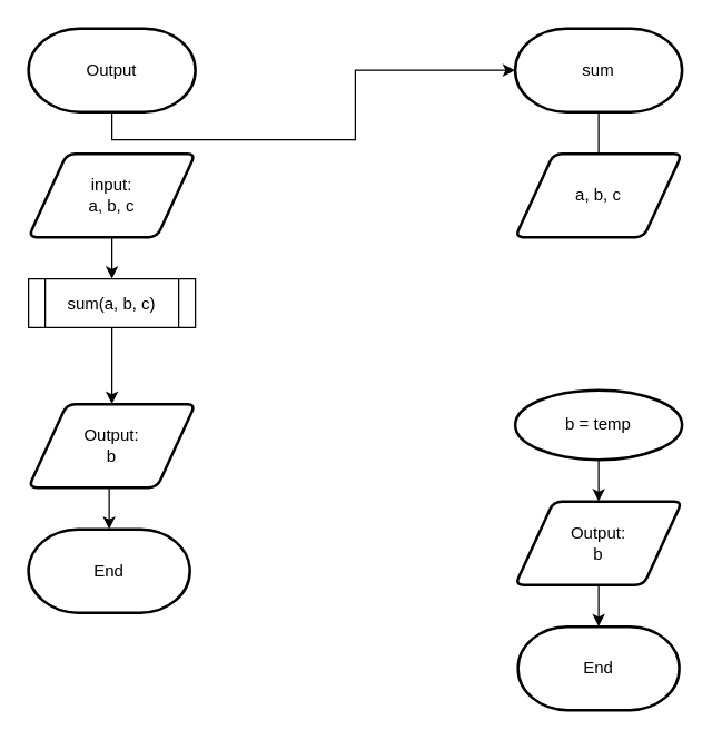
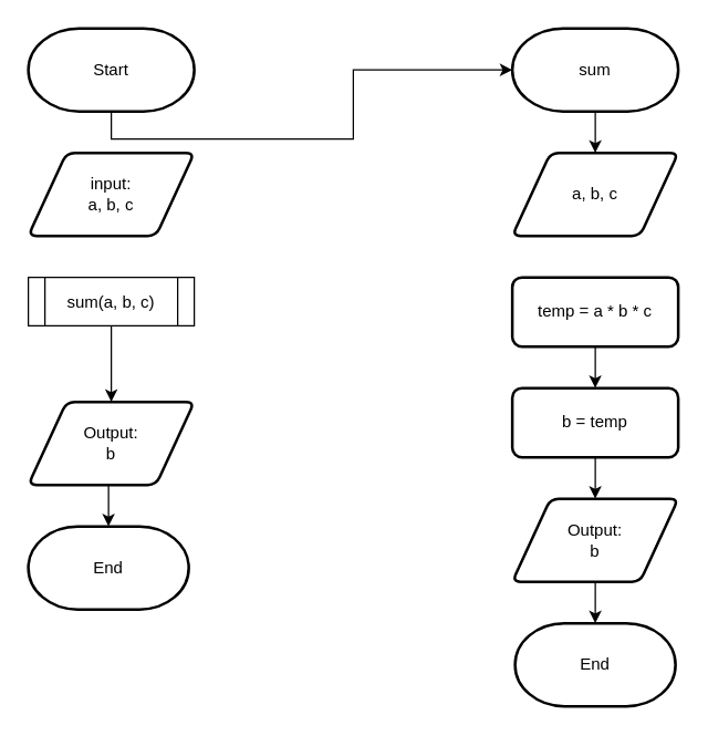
- <mxCell id="3" value="Output" style="strokeWidth=2;html=1;shape=mxgraph.flowchart.terminator;whiteSpace=wrap;" vertex="1" parent="1"><mxGeometry x="20" y="20" width="120" height="60" as="geometry" /></mxCell>
+ <mxCell id="3" value="Start" style="strokeWidth=2;html=1;shape=mxgraph.flowchart.terminator;whiteSpace=wrap;" vertex="1" parent="1"><mxGeometry x="20" y="20" width="120" height="60" as="geometry" /></mxCell>
- <mxCell id="11" style="edgeStyle=orthogonalEdgeStyle;rounded=0;orthogonalLoop=1;jettySize=auto;html=1;exitX=0.5;exitY=1;exitDx=0;exitDy=0;exitPerimeter=0;endArrow=none;" edge="1" parent="1" source="12" target="13"><mxGeometry relative="1" as="geometry" /></mxCell>
+ <mxCell id="11" style="edgeStyle=orthogonalEdgeStyle;rounded=0;orthogonalLoop=1;jettySize=auto;html=1;exitX=0.5;exitY=1;exitDx=0;exitDy=0;exitPerimeter=0;" edge="1" parent="1" source="12" target="13"><mxGeometry relative="1" as="geometry" /></mxCell>
- <mxCell id="4" style="edgeStyle=orthogonalEdgeStyle;rounded=0;orthogonalLoop=1;jettySize=auto;html=1;exitX=0.5;exitY=1;exitDx=0;exitDy=0;" edge="1" parent="1" source="5" target="7"><mxGeometry relative="1" as="geometry" /></mxCell>
+ <mxCell id="15" value="temp = a * b * c" style="rounded=1;whiteSpace=wrap;html=1;absoluteArcSize=1;arcSize=14;strokeWidth=2;" vertex="1" parent="1"><mxGeometry x="370" y="200" width="120" height="50" as="geometry" /></mxCell>
+ <mxCell id="14" style="edgeStyle=orthogonalEdgeStyle;rounded=0;orthogonalLoop=1;jettySize=auto;html=1;exitX=0.5;exitY=1;exitDx=0;exitDy=0;entryX=0.5;entryY=0;entryDx=0;entryDy=0;" edge="1" parent="1" source="15" target="17"><mxGeometry relative="1" as="geometry" /></mxCell>
- <mxCell id="17" value="b = temp" style="ellipse;whiteSpace=wrap;html=1;absoluteArcSize=1;arcSize=14;strokeWidth=2;" vertex="1" parent="1"><mxGeometry x="370" y="280" width="120" height="50" as="geometry" /></mxCell>
+ <mxCell id="17" value="b = temp" style="rounded=1;whiteSpace=wrap;html=1;absoluteArcSize=1;arcSize=14;strokeWidth=2;" vertex="1" parent="1"><mxGeometry x="370" y="280" width="120" height="50" as="geometry" /></mxCell>
